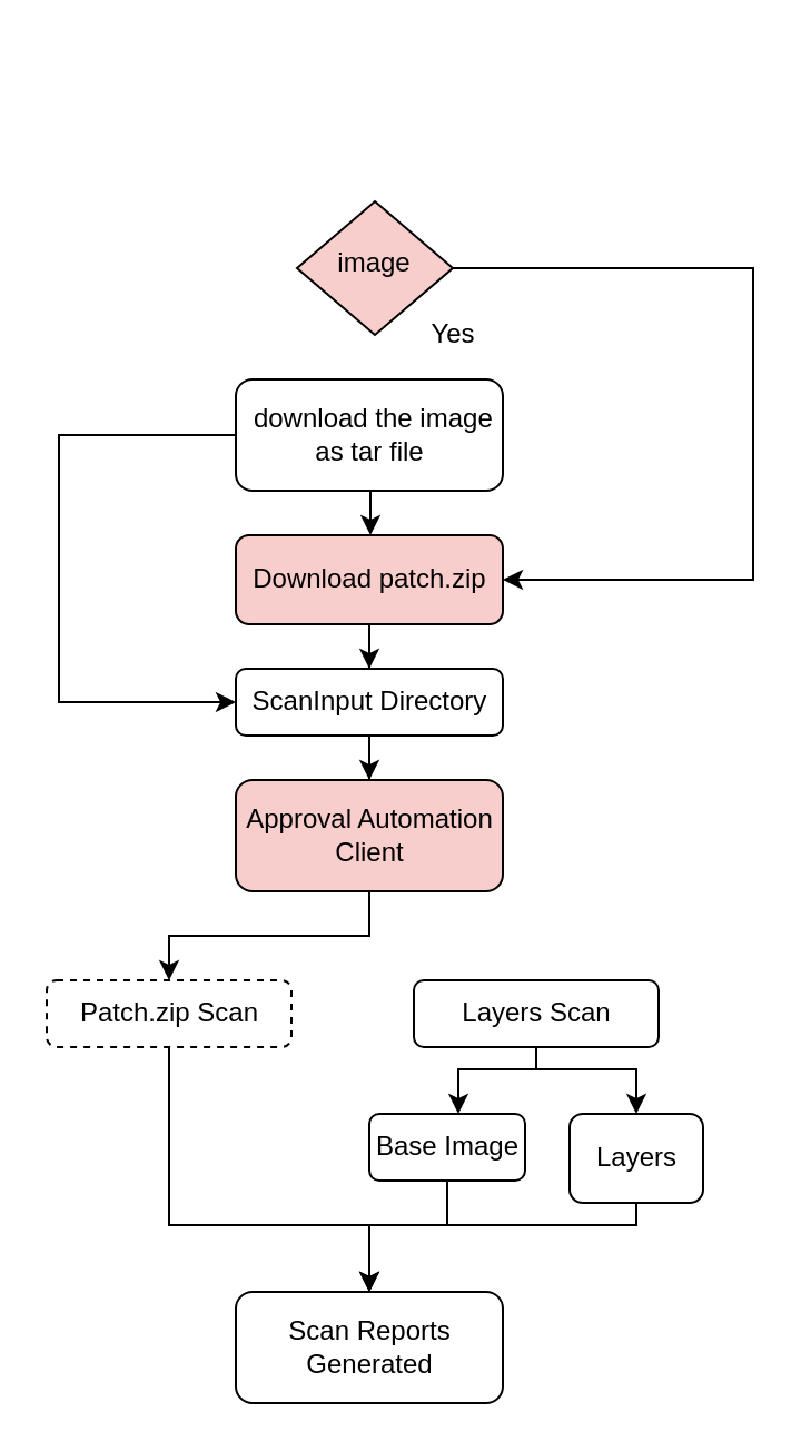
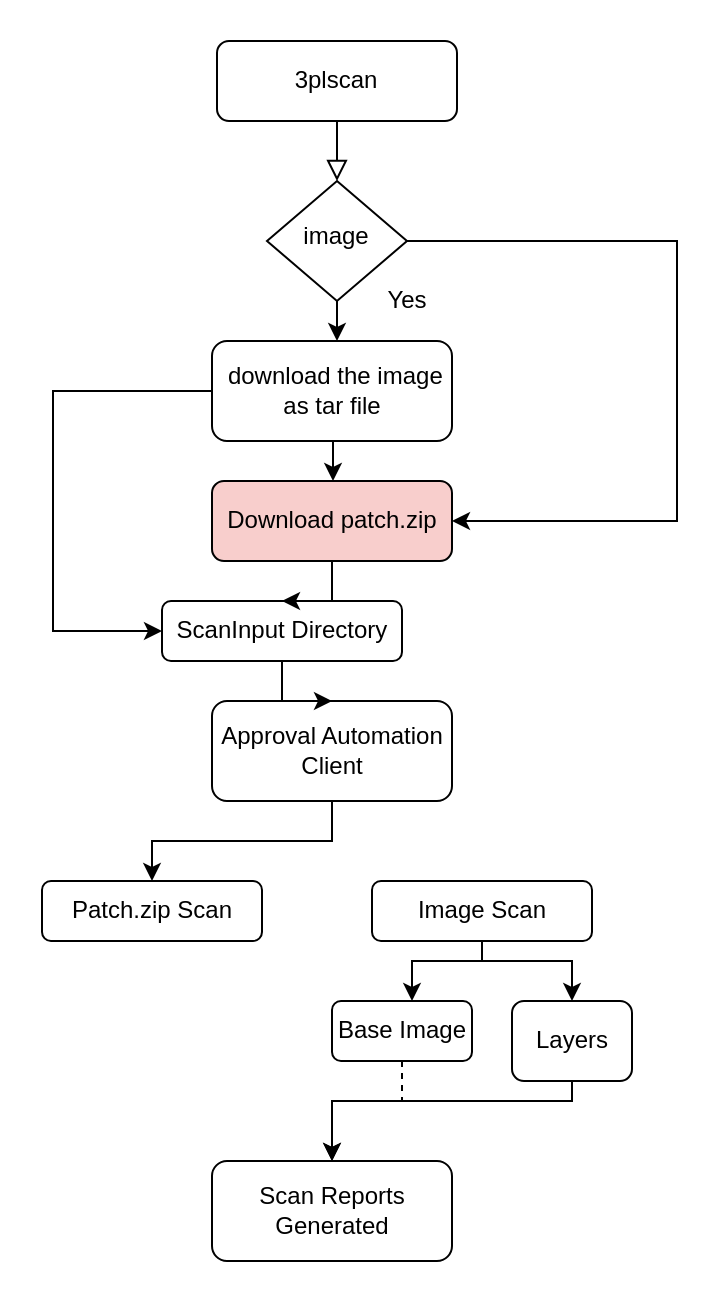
+ <mxCell id="3" value="3plscan" style="rounded=1;whiteSpace=wrap;html=1;fontSize=12;glass=0;strokeWidth=1;shadow=0;" parent="1" vertex="1"><mxGeometry x="108" y="20" width="120" height="40" as="geometry" /></mxCell>
+ <mxCell id="2" value="" style="rounded=0;html=1;jettySize=auto;orthogonalLoop=1;fontSize=11;endArrow=block;endFill=0;endSize=8;strokeWidth=1;shadow=0;labelBackgroundColor=none;edgeStyle=orthogonalEdgeStyle;" parent="1" source="3" target="6" edge="1"><mxGeometry relative="1" as="geometry" /></mxCell>
- <mxCell id="6" value="image" style="rhombus;whiteSpace=wrap;html=1;shadow=0;fontFamily=Helvetica;fontSize=12;align=center;strokeWidth=1;spacing=6;spacingTop=-4;fillColor=#f8cecc;" parent="1" vertex="1"><mxGeometry x="133" y="90" width="70" height="60" as="geometry" /></mxCell>
+ <mxCell id="6" value="image" style="rhombus;whiteSpace=wrap;html=1;shadow=0;fontFamily=Helvetica;fontSize=12;align=center;strokeWidth=1;spacing=6;spacingTop=-4;" parent="1" vertex="1"><mxGeometry x="133" y="90" width="70" height="60" as="geometry" /></mxCell>
+ <mxCell id="5" value="" style="edgeStyle=elbowEdgeStyle;rounded=0;orthogonalLoop=1;jettySize=auto;html=1;" edge="1" parent="1" source="6" target="9"><mxGeometry relative="1" as="geometry" /></mxCell>
- <mxCell id="14" value="ScanInput Directory" style="rounded=1;whiteSpace=wrap;html=1;fontSize=12;glass=0;strokeWidth=1;shadow=0;" vertex="1" parent="1"><mxGeometry x="105.5" y="300" width="120" height="30" as="geometry" /></mxCell>
+ <mxCell id="14" value="ScanInput Directory" style="rounded=1;whiteSpace=wrap;html=1;fontSize=12;glass=0;strokeWidth=1;shadow=0;" vertex="1" parent="1"><mxGeometry x="80.5" y="300" width="120" height="30" as="geometry" /></mxCell>
- <mxCell id="11" value="Approval Automation Client" style="rounded=1;whiteSpace=wrap;html=1;fontSize=12;glass=0;strokeWidth=1;shadow=0;fillColor=#f8cecc;" parent="1" vertex="1"><mxGeometry x="105.5" y="350" width="120" height="50" as="geometry" /></mxCell>
+ <mxCell id="11" value="Approval Automation Client" style="rounded=1;whiteSpace=wrap;html=1;fontSize=12;glass=0;strokeWidth=1;shadow=0;" parent="1" vertex="1"><mxGeometry x="105.5" y="350" width="120" height="50" as="geometry" /></mxCell>
- <mxCell id="18" value="Patch.zip Scan" style="rounded=1;whiteSpace=wrap;html=1;fontSize=12;glass=0;strokeWidth=1;shadow=0;dashed=1;" vertex="1" parent="1"><mxGeometry x="20.5" y="440" width="110" height="30" as="geometry" /></mxCell>
+ <mxCell id="18" value="Patch.zip Scan" style="rounded=1;whiteSpace=wrap;html=1;fontSize=12;glass=0;strokeWidth=1;shadow=0;" vertex="1" parent="1"><mxGeometry x="20.5" y="440" width="110" height="30" as="geometry" /></mxCell>
- <mxCell id="21" value="Layers Scan" style="rounded=1;whiteSpace=wrap;html=1;fontSize=12;glass=0;strokeWidth=1;shadow=0;" vertex="1" parent="1"><mxGeometry x="185.5" y="440" width="110" height="30" as="geometry" /></mxCell>
+ <mxCell id="21" value="Image Scan" style="rounded=1;whiteSpace=wrap;html=1;fontSize=12;glass=0;strokeWidth=1;shadow=0;" vertex="1" parent="1"><mxGeometry x="185.5" y="440" width="110" height="30" as="geometry" /></mxCell>
- <mxCell id="23" style="edgeStyle=orthogonalEdgeStyle;rounded=0;orthogonalLoop=1;jettySize=auto;html=1;exitX=0.5;exitY=1;exitDx=0;exitDy=0;entryX=0.5;entryY=0;entryDx=0;entryDy=0;" edge="1" parent="1" source="24" target="27"><mxGeometry relative="1" as="geometry"><Array as="points"><mxPoint x="201" y="550" /><mxPoint x="166" y="550" /></Array></mxGeometry></mxCell>
+ <mxCell id="23" style="edgeStyle=orthogonalEdgeStyle;rounded=0;orthogonalLoop=1;jettySize=auto;html=1;exitX=0.5;exitY=1;exitDx=0;exitDy=0;entryX=0.5;entryY=0;entryDx=0;entryDy=0;dashed=1;" edge="1" parent="1" source="24" target="27"><mxGeometry relative="1" as="geometry"><Array as="points"><mxPoint x="201" y="550" /><mxPoint x="166" y="550" /></Array></mxGeometry></mxCell>
- <mxCell id="17" value="" style="edgeStyle=orthogonalEdgeStyle;rounded=0;orthogonalLoop=1;jettySize=auto;html=1;entryX=0.5;entryY=0;entryDx=0;entryDy=0;" edge="1" parent="1" source="18" target="27"><mxGeometry relative="1" as="geometry"><Array as="points"><mxPoint x="75.5" y="550" /><mxPoint x="165.5" y="550" /></Array></mxGeometry></mxCell>
